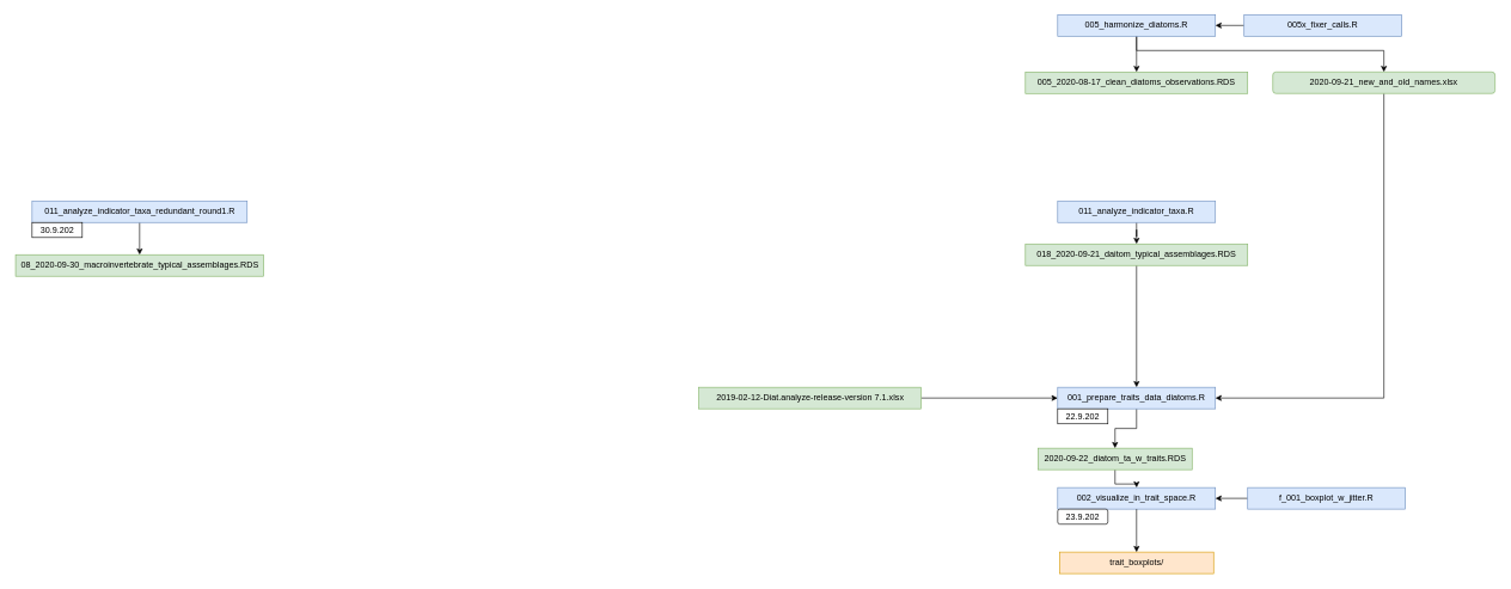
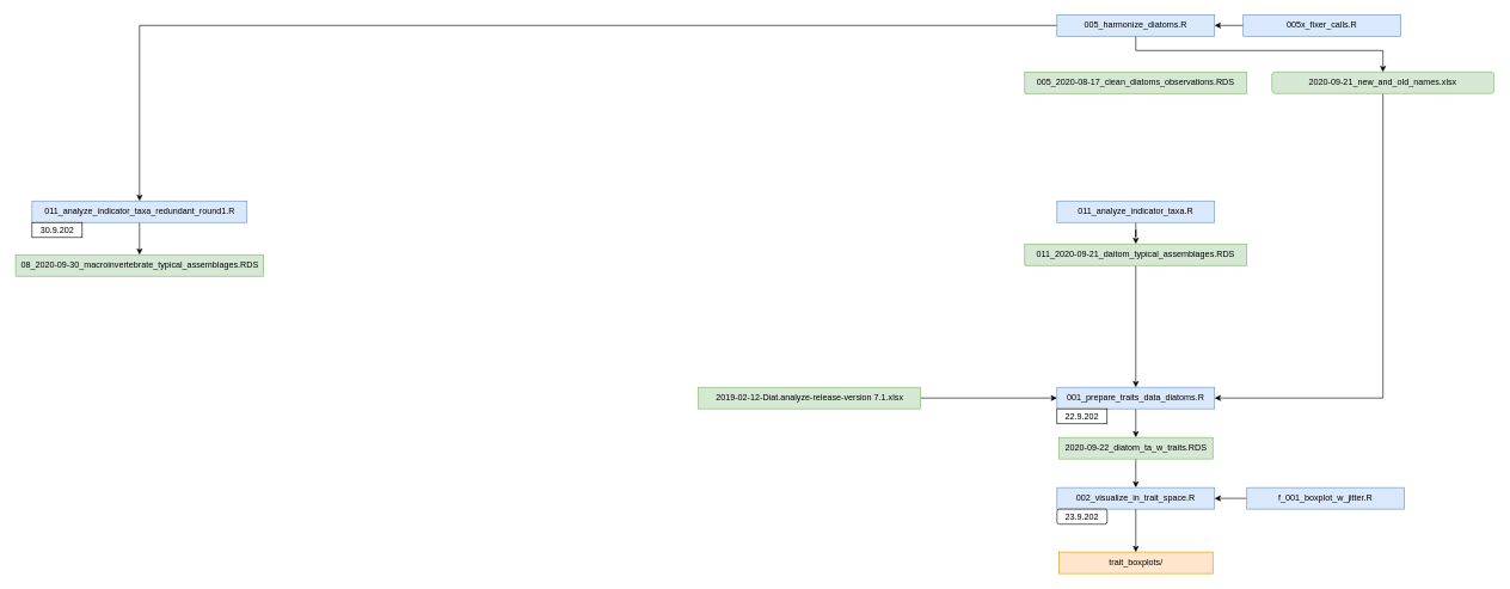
- <mxCell id="6" style="edgeStyle=orthogonalEdgeStyle;rounded=0;orthogonalLoop=1;jettySize=auto;html=1;" parent="1" source="8" target="11" edge="1"><mxGeometry relative="1" as="geometry" /></mxCell>
+ <mxCell id="6" style="edgeStyle=orthogonalEdgeStyle;rounded=0;orthogonalLoop=1;jettySize=auto;html=1;" parent="1" source="8" target="30" edge="1"><mxGeometry relative="1" as="geometry" /></mxCell>
- <mxCell id="5" value="018_2020-09-21_daitom_typical_assemblages.RDS" style="rounded=0;whiteSpace=wrap;html=1;fillColor=#d5e8d4;strokeColor=#82b366;" parent="1" vertex="1"><mxGeometry x="1429" y="340" width="310" height="30" as="geometry" /></mxCell>
+ <mxCell id="5" value="011_2020-09-21_daitom_typical_assemblages.RDS" style="rounded=0;whiteSpace=wrap;html=1;fillColor=#d5e8d4;strokeColor=#82b366;" parent="1" vertex="1"><mxGeometry x="1429" y="340" width="310" height="30" as="geometry" /></mxCell>
- <mxCell id="18" value="2020-09-22_diatom_ta_w_traits.RDS" style="rounded=0;whiteSpace=wrap;html=1;fillColor=#d5e8d4;strokeColor=#82b366;" parent="1" vertex="1"><mxGeometry x="1446.5" y="625" width="215" height="30" as="geometry" /></mxCell>
+ <mxCell id="18" value="2020-09-22_diatom_ta_w_traits.RDS" style="rounded=0;whiteSpace=wrap;html=1;fillColor=#d5e8d4;strokeColor=#82b366;" parent="1" vertex="1"><mxGeometry x="1476.5" y="610" width="215" height="30" as="geometry" /></mxCell>
